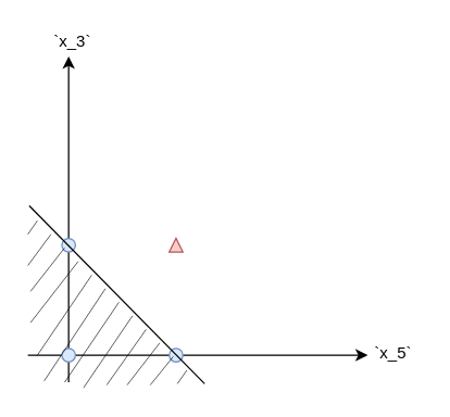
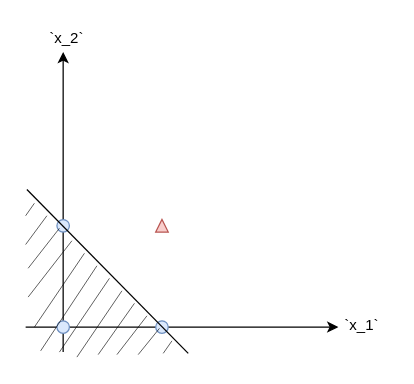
- <mxCell id="22" value="`x_3`" style="text;html=1;strokeColor=none;fillColor=none;align=center;verticalAlign=middle;whiteSpace=wrap;rounded=0;" vertex="1" parent="1"><mxGeometry x="33" y="20" width="40" height="20" as="geometry" /></mxCell>
+ <mxCell id="22" value="`x_2`" style="text;html=1;strokeColor=none;fillColor=none;align=center;verticalAlign=middle;whiteSpace=wrap;rounded=0;" vertex="1" parent="1"><mxGeometry x="33" y="20" width="40" height="20" as="geometry" /></mxCell>
- <mxCell id="21" value="`x_5`" style="text;html=1;strokeColor=none;fillColor=none;align=center;verticalAlign=middle;whiteSpace=wrap;rounded=0;" vertex="1" parent="1"><mxGeometry x="269" y="250" width="40" height="20" as="geometry" /></mxCell>
+ <mxCell id="21" value="`x_1`" style="text;html=1;strokeColor=none;fillColor=none;align=center;verticalAlign=middle;whiteSpace=wrap;rounded=0;" vertex="1" parent="1"><mxGeometry x="269" y="250" width="40" height="20" as="geometry" /></mxCell>
